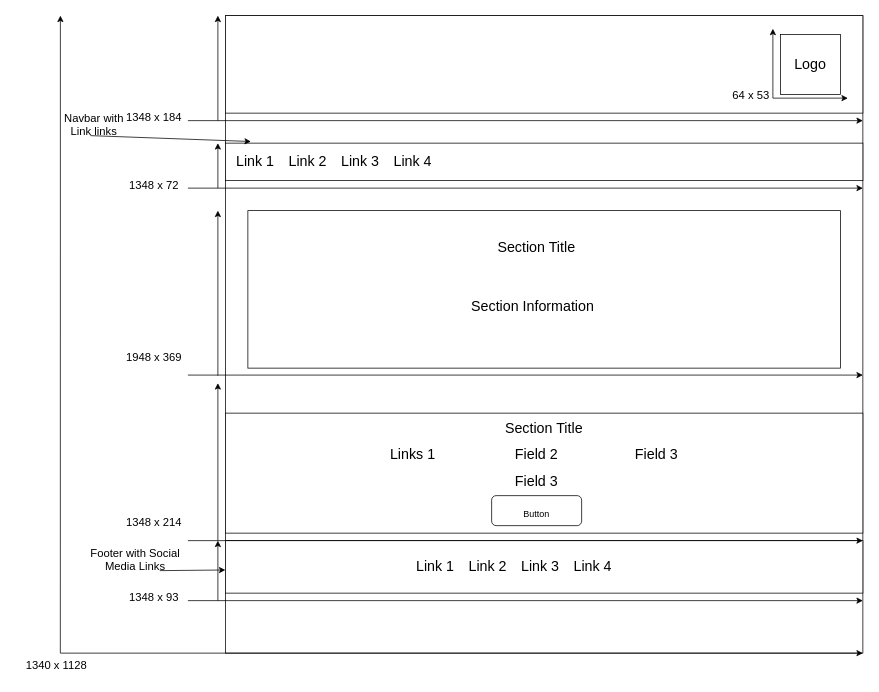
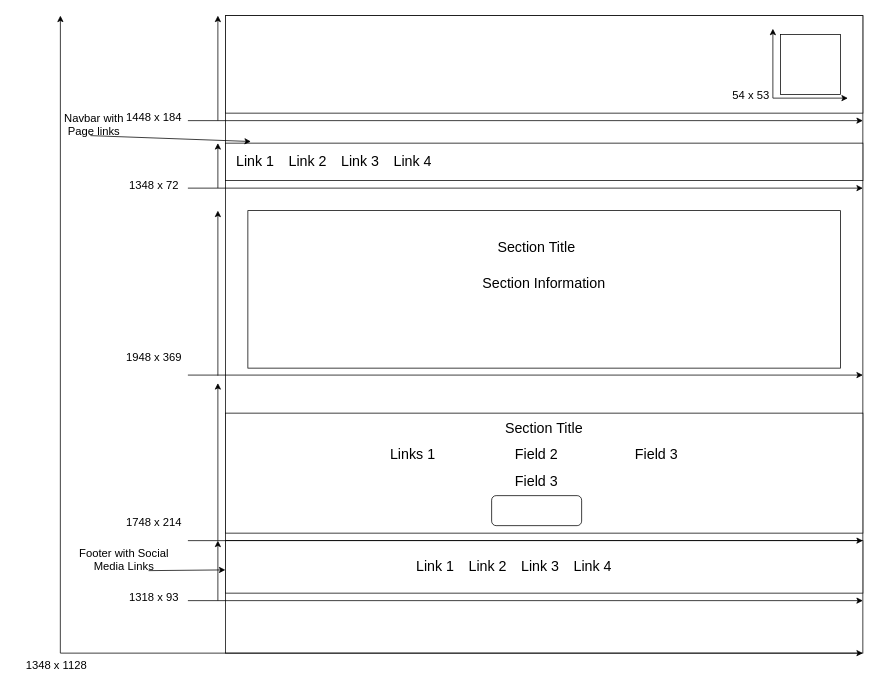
- <mxCell id="5" value="Logo" style="text;html=1;strokeColor=none;fillColor=none;align=center;verticalAlign=middle;whiteSpace=wrap;rounded=0;fontSize=19;" parent="1" vertex="1"><mxGeometry x="1050" y="70" width="60" height="30" as="geometry" /></mxCell>
- <mxCell id="24" value="&lt;font style=&quot;font-size: 15px&quot;&gt;64 x 53&lt;/font&gt;" style="text;html=1;strokeColor=none;fillColor=none;align=center;verticalAlign=middle;whiteSpace=wrap;rounded=0;fontSize=19;" parent="1" vertex="1"><mxGeometry x="946" y="110" width="110" height="30" as="geometry" /></mxCell>
+ <mxCell id="24" value="&lt;font style=&quot;font-size: 15px&quot;&gt;54 x 53&lt;/font&gt;" style="text;html=1;strokeColor=none;fillColor=none;align=center;verticalAlign=middle;whiteSpace=wrap;rounded=0;fontSize=19;" parent="1" vertex="1"><mxGeometry x="946" y="110" width="110" height="30" as="geometry" /></mxCell>
- <mxCell id="21" value="&lt;font style=&quot;font-size: 15px&quot;&gt;1348 x 184&lt;/font&gt;" style="text;html=1;strokeColor=none;fillColor=none;align=center;verticalAlign=middle;whiteSpace=wrap;rounded=0;fontSize=19;" parent="1" vertex="1"><mxGeometry x="150" y="140" width="110" height="30" as="geometry" /></mxCell>
+ <mxCell id="21" value="&lt;font style=&quot;font-size: 15px&quot;&gt;1448 x 184&lt;/font&gt;" style="text;html=1;strokeColor=none;fillColor=none;align=center;verticalAlign=middle;whiteSpace=wrap;rounded=0;fontSize=19;" parent="1" vertex="1"><mxGeometry x="150" y="140" width="110" height="30" as="geometry" /></mxCell>
- <mxCell id="39" value="Navbar with Link links" style="text;html=1;strokeColor=none;fillColor=none;align=center;verticalAlign=middle;whiteSpace=wrap;rounded=0;fontSize=15;" parent="1" vertex="1"><mxGeometry x="70" y="150" width="110" height="30" as="geometry" /></mxCell>
+ <mxCell id="39" value="Navbar with Page links" style="text;html=1;strokeColor=none;fillColor=none;align=center;verticalAlign=middle;whiteSpace=wrap;rounded=0;fontSize=15;" parent="1" vertex="1"><mxGeometry x="70" y="150" width="110" height="30" as="geometry" /></mxCell>
- <mxCell id="12" value="Section Information" style="text;html=1;strokeColor=none;fillColor=none;align=center;verticalAlign=middle;whiteSpace=wrap;rounded=0;fontSize=19;" parent="1" vertex="1"><mxGeometry x="615" y="390" width="190" height="35" as="geometry" /></mxCell>
+ <mxCell id="12" value="Section Information" style="text;html=1;strokeColor=none;fillColor=none;align=center;verticalAlign=middle;whiteSpace=wrap;rounded=0;fontSize=19;" parent="1" vertex="1"><mxGeometry x="630" y="360" width="190" height="35" as="geometry" /></mxCell>
- <mxCell id="52" value="Button" style="text;html=1;strokeColor=none;fillColor=none;align=center;verticalAlign=middle;whiteSpace=wrap;rounded=0;" vertex="1" parent="1"><mxGeometry x="685" y="670" width="60" height="30" as="geometry" /></mxCell>
- <mxCell id="45" value="&lt;font style=&quot;font-size: 15px&quot;&gt;1348 x 214&lt;/font&gt;" style="text;html=1;strokeColor=none;fillColor=none;align=center;verticalAlign=middle;whiteSpace=wrap;rounded=0;fontSize=19;" vertex="1" parent="1"><mxGeometry x="150" y="680" width="110" height="30" as="geometry" /></mxCell>
+ <mxCell id="45" value="&lt;font style=&quot;font-size: 15px&quot;&gt;1748 x 214&lt;/font&gt;" style="text;html=1;strokeColor=none;fillColor=none;align=center;verticalAlign=middle;whiteSpace=wrap;rounded=0;fontSize=19;" vertex="1" parent="1"><mxGeometry x="150" y="680" width="110" height="30" as="geometry" /></mxCell>
- <mxCell id="37" value="Footer with Social Media Links" style="text;html=1;strokeColor=none;fillColor=none;align=center;verticalAlign=middle;whiteSpace=wrap;rounded=0;fontSize=15;" parent="1" vertex="1"><mxGeometry x="115" y="730" width="130" height="30" as="geometry" /></mxCell>
+ <mxCell id="37" value="Footer with Social Media Links" style="text;html=1;strokeColor=none;fillColor=none;align=center;verticalAlign=middle;whiteSpace=wrap;rounded=0;fontSize=15;" parent="1" vertex="1"><mxGeometry x="100" y="730" width="130" height="30" as="geometry" /></mxCell>
- <mxCell id="28" value="&lt;font style=&quot;font-size: 15px&quot;&gt;1348 x 93&lt;/font&gt;" style="text;html=1;strokeColor=none;fillColor=none;align=center;verticalAlign=middle;whiteSpace=wrap;rounded=0;fontSize=19;" parent="1" vertex="1"><mxGeometry x="150" y="780" width="110" height="30" as="geometry" /></mxCell>
+ <mxCell id="28" value="&lt;font style=&quot;font-size: 15px&quot;&gt;1318 x 93&lt;/font&gt;" style="text;html=1;strokeColor=none;fillColor=none;align=center;verticalAlign=middle;whiteSpace=wrap;rounded=0;fontSize=19;" parent="1" vertex="1"><mxGeometry x="150" y="780" width="110" height="30" as="geometry" /></mxCell>
- <mxCell id="35" value="&lt;font style=&quot;font-size: 15px&quot;&gt;1340 x 1128&lt;/font&gt;" style="text;html=1;strokeColor=none;fillColor=none;align=center;verticalAlign=middle;whiteSpace=wrap;rounded=0;fontSize=19;" parent="1" vertex="1"><mxGeometry x="20" y="870" width="110" height="30" as="geometry" /></mxCell>
+ <mxCell id="35" value="&lt;font style=&quot;font-size: 15px&quot;&gt;1348 x 1128&lt;/font&gt;" style="text;html=1;strokeColor=none;fillColor=none;align=center;verticalAlign=middle;whiteSpace=wrap;rounded=0;fontSize=19;" parent="1" vertex="1"><mxGeometry x="20" y="870" width="110" height="30" as="geometry" /></mxCell>
